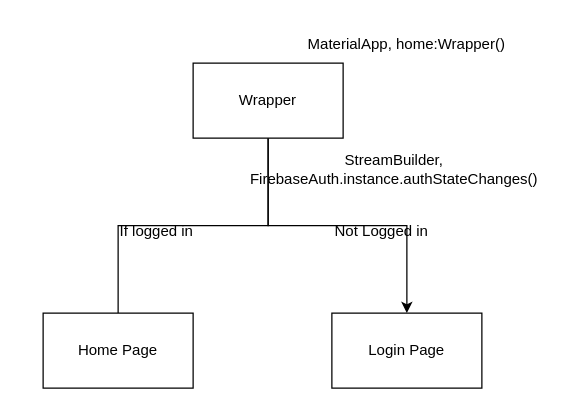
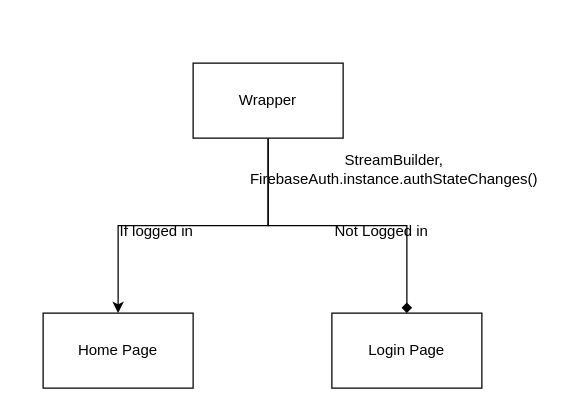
- <mxCell id="7" value="MaterialApp, home:Wrapper()" style="text;html=1;strokeColor=none;fillColor=none;align=center;verticalAlign=middle;whiteSpace=wrap;rounded=0;" vertex="1" parent="1"><mxGeometry x="220" y="20" width="210" height="30" as="geometry" /></mxCell>
- <mxCell id="3" style="edgeStyle=orthogonalEdgeStyle;rounded=0;orthogonalLoop=1;jettySize=auto;html=1;" edge="1" parent="1" source="4" target="6"><mxGeometry relative="1" as="geometry" /></mxCell>
+ <mxCell id="3" style="edgeStyle=orthogonalEdgeStyle;rounded=0;orthogonalLoop=1;jettySize=auto;html=1;endArrow=diamond;" edge="1" parent="1" source="4" target="6"><mxGeometry relative="1" as="geometry" /></mxCell>
- <mxCell id="2" style="edgeStyle=orthogonalEdgeStyle;rounded=0;orthogonalLoop=1;jettySize=auto;html=1;endArrow=none;" edge="1" parent="1" source="4" target="5"><mxGeometry relative="1" as="geometry" /></mxCell>
+ <mxCell id="2" style="edgeStyle=orthogonalEdgeStyle;rounded=0;orthogonalLoop=1;jettySize=auto;html=1;" edge="1" parent="1" source="4" target="5"><mxGeometry relative="1" as="geometry" /></mxCell>
